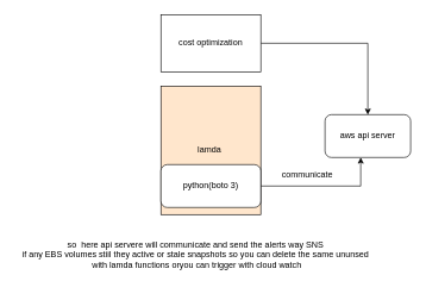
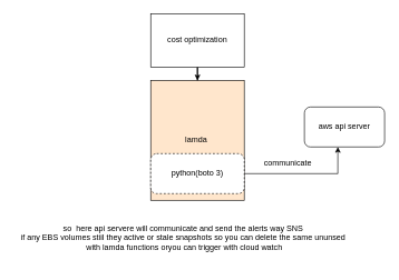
- <mxCell id="6" value="" style="edgeStyle=orthogonalEdgeStyle;rounded=0;orthogonalLoop=1;jettySize=auto;html=1;" edge="1" parent="1" source="7" target="5"><mxGeometry relative="1" as="geometry" /></mxCell>
+ <mxCell id="6" value="" style="edgeStyle=orthogonalEdgeStyle;rounded=0;orthogonalLoop=1;jettySize=auto;html=1;" edge="1" parent="1" source="7" target="2"><mxGeometry relative="1" as="geometry" /></mxCell>
- <mxCell id="4" value="python(boto 3)" style="rounded=1;whiteSpace=wrap;html=1;" vertex="1" parent="1"><mxGeometry x="225" y="230" width="140" height="60" as="geometry" /></mxCell>
+ <mxCell id="4" value="python(boto 3)" style="rounded=1;whiteSpace=wrap;html=1;dashed=1;" vertex="1" parent="1"><mxGeometry x="225" y="230" width="140" height="60" as="geometry" /></mxCell>
